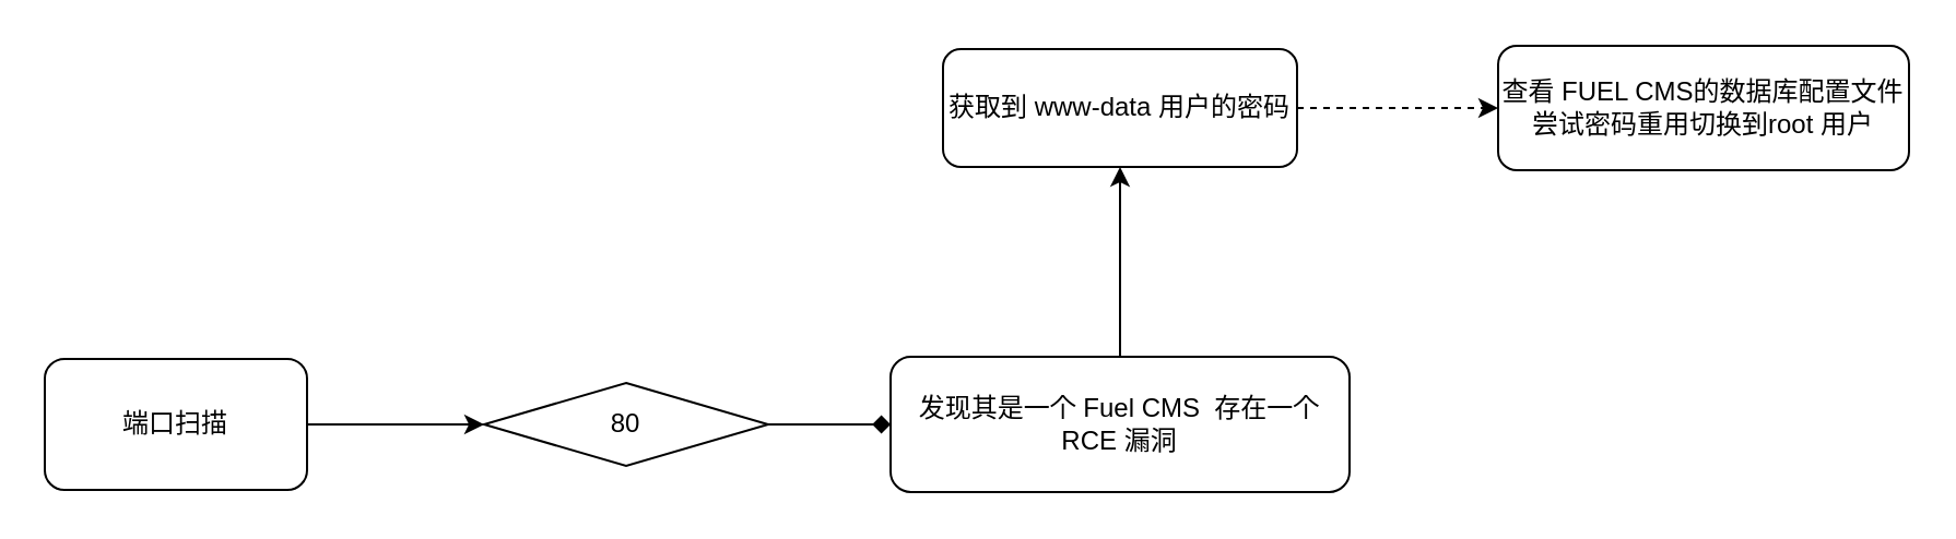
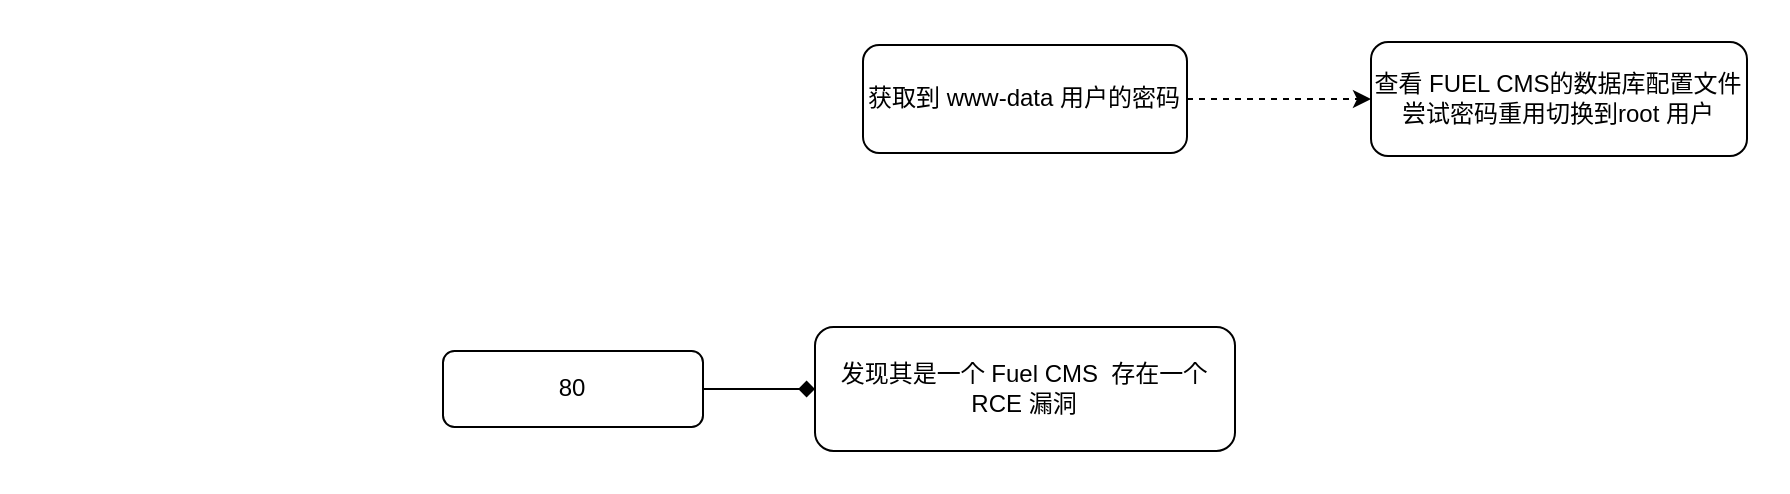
- <mxCell id="6" value="" style="edgeStyle=orthogonalEdgeStyle;rounded=0;orthogonalLoop=1;jettySize=auto;html=1;" edge="1" parent="1" source="7" target="9"><mxGeometry relative="1" as="geometry" /></mxCell>
- <mxCell id="3" value="端口扫描" style="rounded=1;whiteSpace=wrap;html=1;" vertex="1" parent="1"><mxGeometry x="20" y="164" width="120" height="60" as="geometry" /></mxCell>
- <mxCell id="2" value="" style="edgeStyle=orthogonalEdgeStyle;rounded=0;orthogonalLoop=1;jettySize=auto;html=1;" edge="1" parent="1" source="3" target="5"><mxGeometry relative="1" as="geometry" /></mxCell>
- <mxCell id="5" value="80" style="rhombus;whiteSpace=wrap;html=1;" vertex="1" parent="1"><mxGeometry x="221" y="175" width="130" height="38" as="geometry" /></mxCell>
+ <mxCell id="5" value="80" style="whiteSpace=wrap;html=1;rounded=1;" vertex="1" parent="1"><mxGeometry x="221" y="175" width="130" height="38" as="geometry" /></mxCell>
